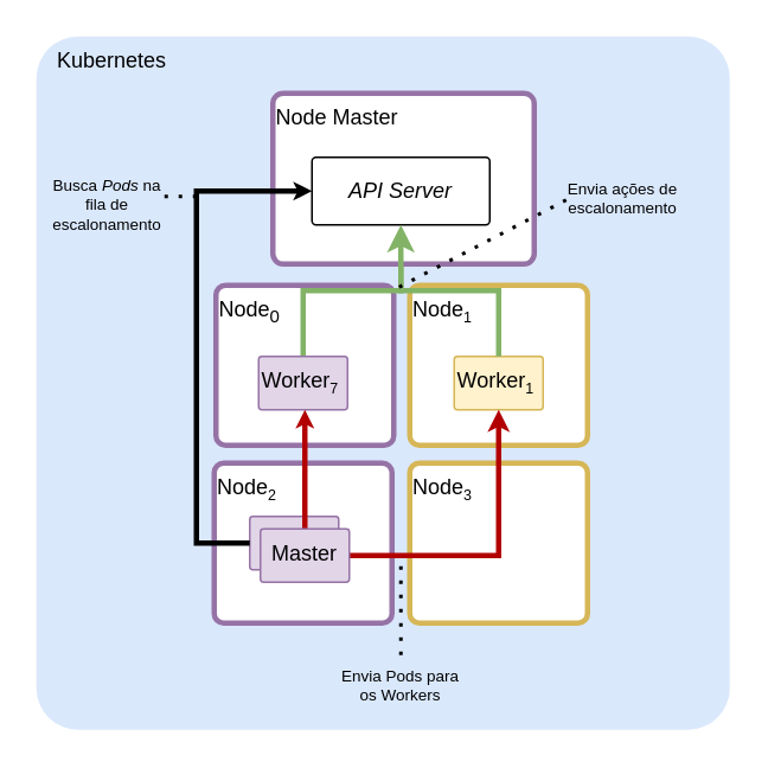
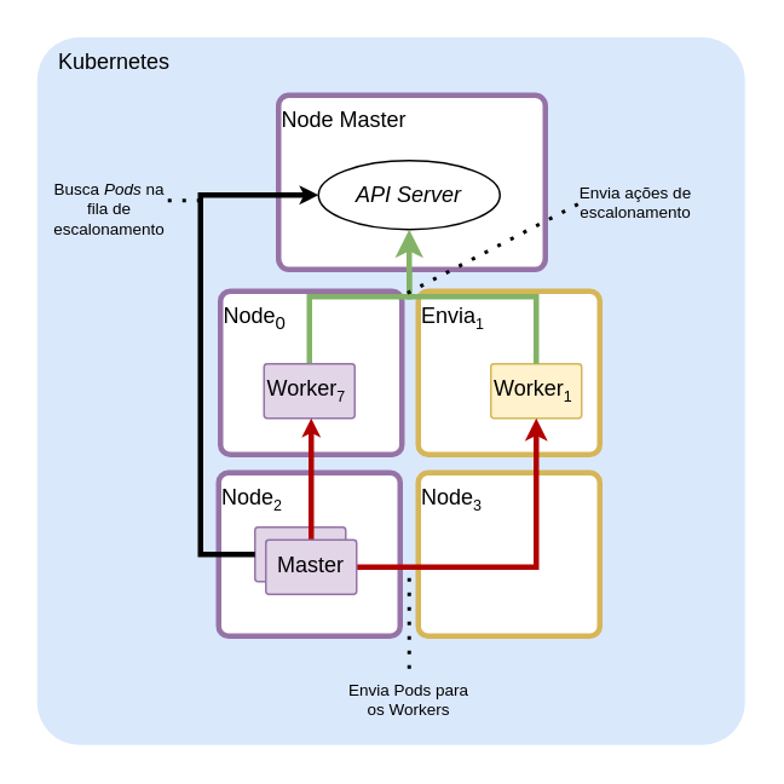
- <mxCell id="19" value="&lt;i&gt;API Server&lt;/i&gt;" style="rounded=1;whiteSpace=wrap;html=1;arcSize=6;strokeColor=default;" parent="1" vertex="1"><mxGeometry x="175" y="88" width="100" height="38" as="geometry" /></mxCell>
+ <mxCell id="19" value="&lt;i&gt;API Server&lt;/i&gt;" style="ellipse;whiteSpace=wrap;html=1;arcSize=6;strokeColor=default;" parent="1" vertex="1"><mxGeometry x="175" y="88" width="100" height="38" as="geometry" /></mxCell>
- <mxCell id="3" value="Node&lt;span style=&quot;font-size: 10px;&quot;&gt;&lt;sub&gt;1&lt;/sub&gt;&lt;/span&gt;" style="rounded=1;whiteSpace=wrap;html=1;arcSize=6;verticalAlign=top;align=left;strokeWidth=3;fillColor=default;strokeColor=#d6b656;" parent="1" vertex="1"><mxGeometry x="230" y="160" width="100" height="90" as="geometry" /></mxCell>
+ <mxCell id="3" value="Envia&lt;span style=&quot;font-size: 10px;&quot;&gt;&lt;sub&gt;1&lt;/sub&gt;&lt;/span&gt;" style="rounded=1;whiteSpace=wrap;html=1;arcSize=6;verticalAlign=top;align=left;strokeWidth=3;fillColor=default;strokeColor=#d6b656;" parent="1" vertex="1"><mxGeometry x="230" y="160" width="100" height="90" as="geometry" /></mxCell>
- <mxCell id="7" value="Worker&lt;span style=&quot;font-size: 10px;&quot;&gt;&lt;sub&gt;1&lt;/sub&gt;&lt;/span&gt;" style="rounded=1;whiteSpace=wrap;html=1;arcSize=6;strokeColor=#d6b656;verticalAlign=top;align=left;fillColor=#fff2cc;" parent="1" vertex="1"><mxGeometry x="255" y="200" width="50" height="30" as="geometry" /></mxCell>
+ <mxCell id="7" value="Worker&lt;span style=&quot;font-size: 10px;&quot;&gt;&lt;sub&gt;1&lt;/sub&gt;&lt;/span&gt;" style="rounded=1;whiteSpace=wrap;html=1;arcSize=6;strokeColor=#d6b656;verticalAlign=top;align=left;fillColor=#fff2cc;" parent="1" vertex="1"><mxGeometry x="270" y="200" width="50" height="30" as="geometry" /></mxCell>
